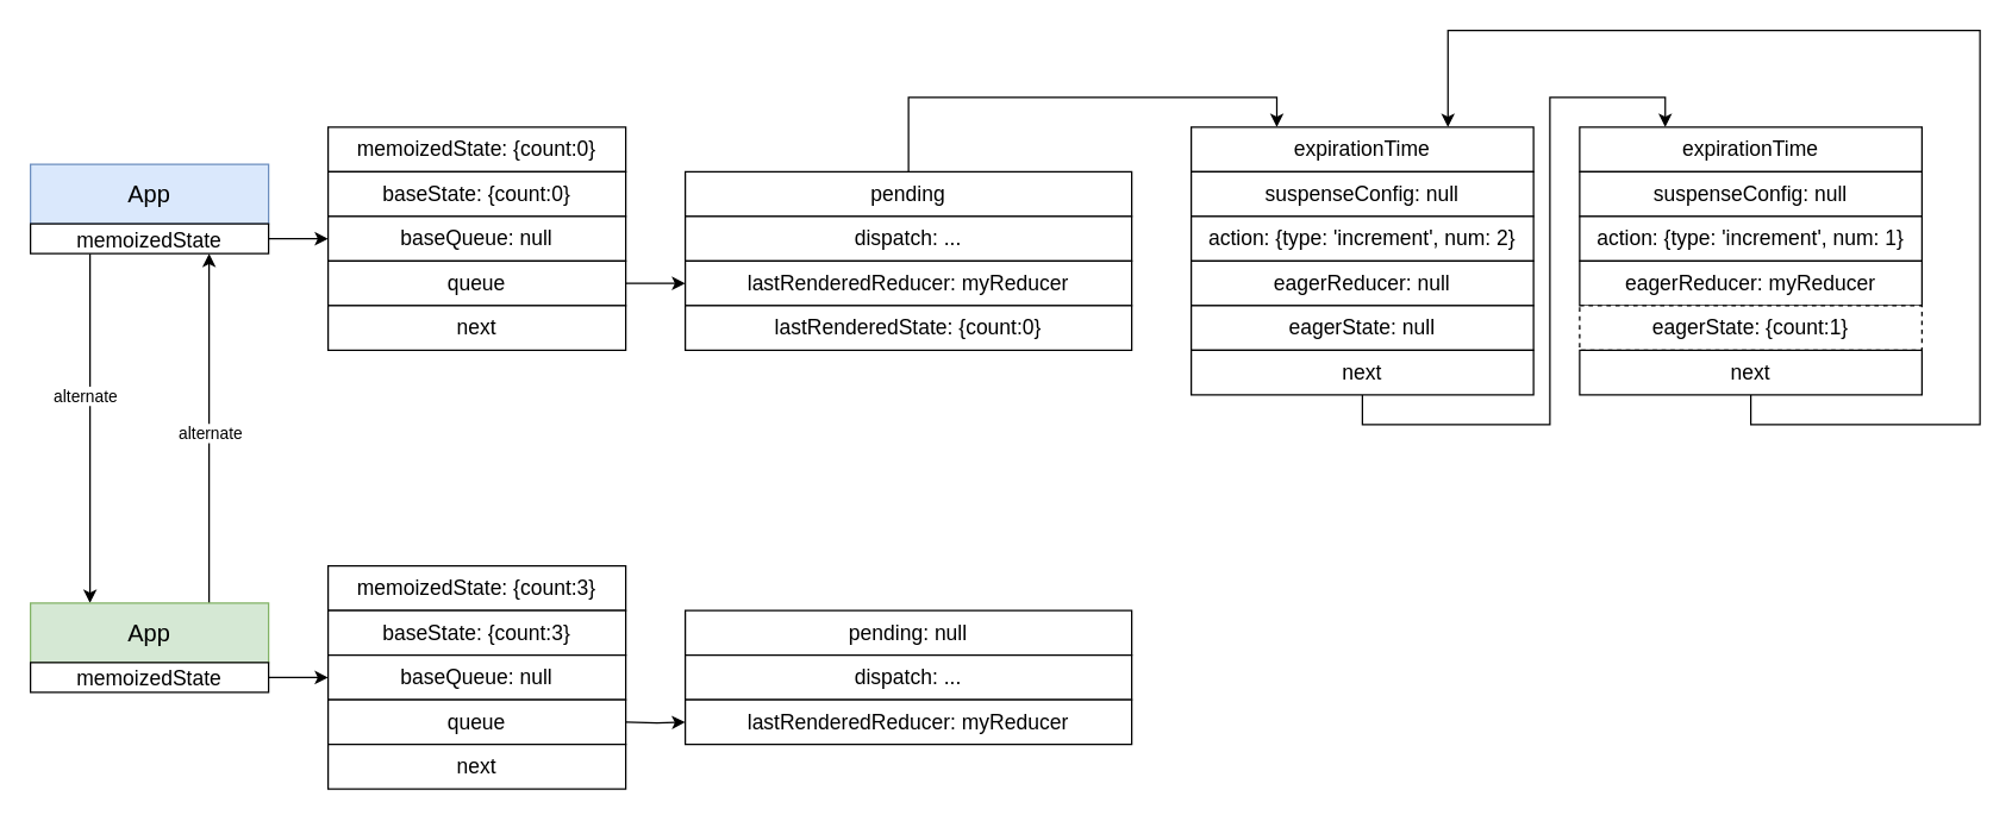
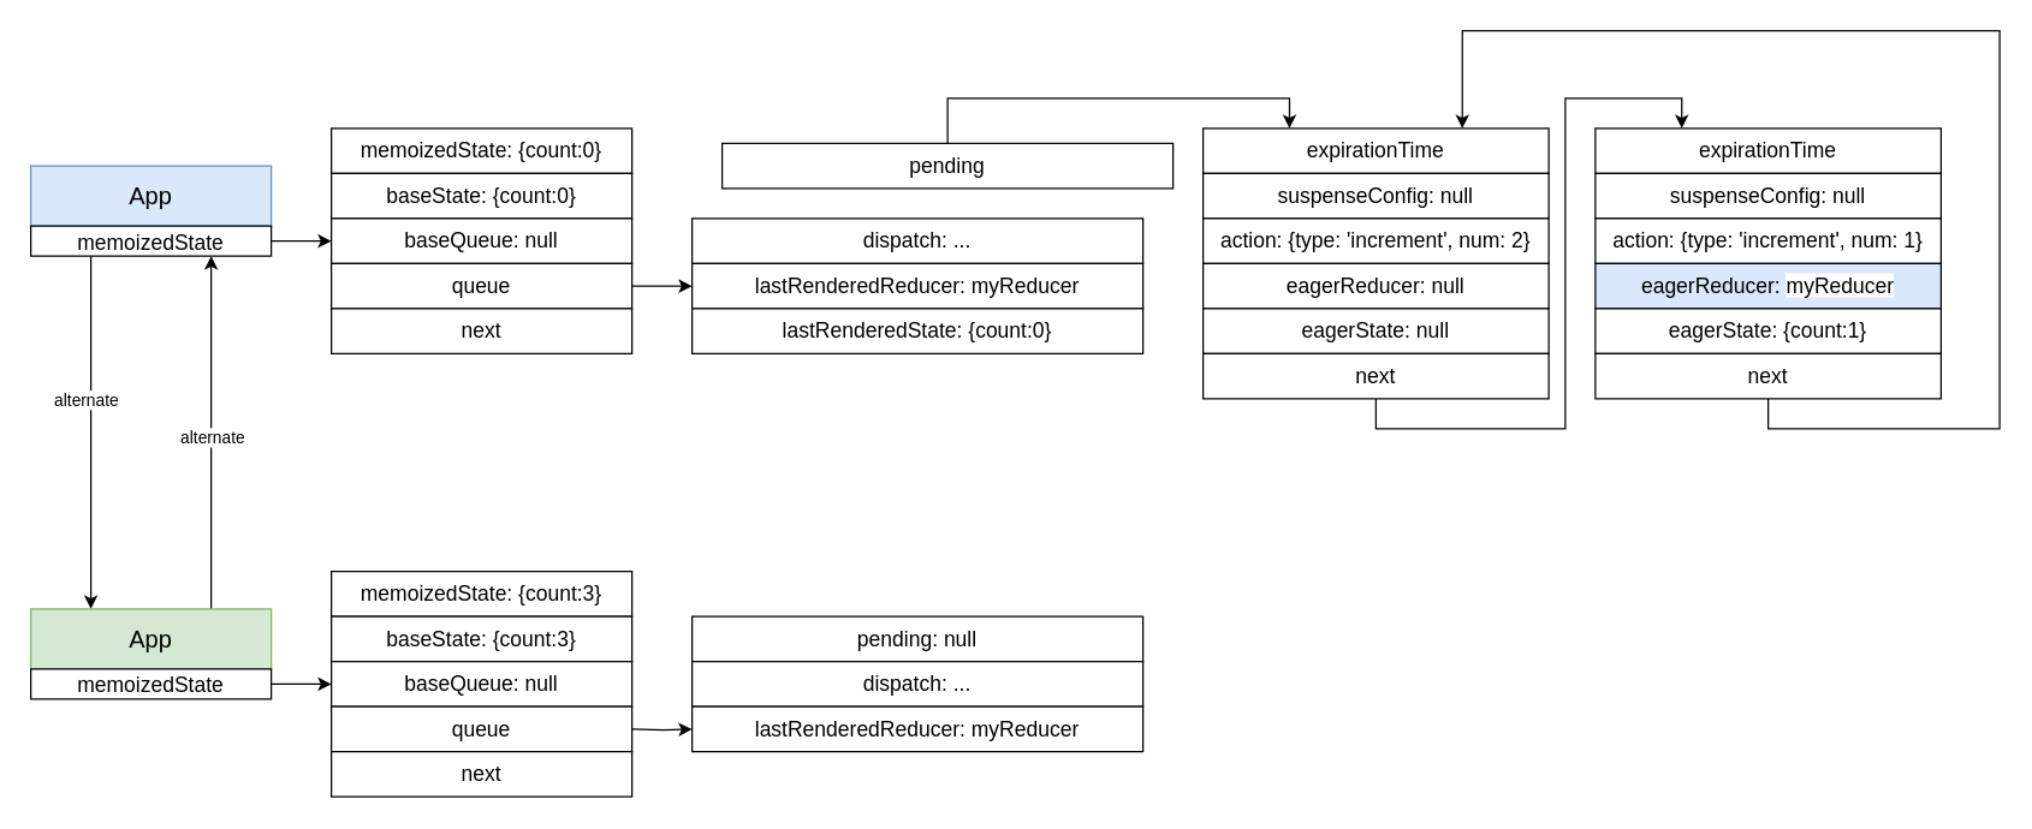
- <mxCell id="14" value="pending" style="rounded=0;whiteSpace=wrap;html=1;fontSize=14;" parent="1" vertex="1"><mxGeometry x="460" y="115" width="300" height="30" as="geometry" /></mxCell>
+ <mxCell id="14" value="pending" style="rounded=0;whiteSpace=wrap;html=1;fontSize=14;" parent="1" vertex="1"><mxGeometry x="480" y="95" width="300" height="30" as="geometry" /></mxCell>
- <mxCell id="28" value="eagerReducer: &lt;span style=&quot;background-color: rgb(255 , 255 , 255)&quot;&gt;myReducer&lt;/span&gt;" style="rounded=0;whiteSpace=wrap;html=1;fontSize=14;" parent="1" vertex="1"><mxGeometry x="1061" y="175" width="230" height="30" as="geometry" /></mxCell>
+ <mxCell id="28" value="eagerReducer: &lt;span style=&quot;background-color: rgb(255 , 255 , 255)&quot;&gt;myReducer&lt;/span&gt;" style="rounded=0;whiteSpace=wrap;html=1;fontSize=14;fillColor=#dae8fc;" parent="1" vertex="1"><mxGeometry x="1061" y="175" width="230" height="30" as="geometry" /></mxCell>
- <mxCell id="29" value="&lt;span style=&quot;font-family: &amp;#34;helvetica&amp;#34;&quot;&gt;eagerState: {count:1}&lt;/span&gt;" style="rounded=0;whiteSpace=wrap;html=1;fontSize=14;dashed=1;" parent="1" vertex="1"><mxGeometry x="1061" y="205" width="230" height="30" as="geometry" /></mxCell>
+ <mxCell id="29" value="&lt;span style=&quot;font-family: &amp;#34;helvetica&amp;#34;&quot;&gt;eagerState: {count:1}&lt;/span&gt;" style="rounded=0;whiteSpace=wrap;html=1;fontSize=14;" parent="1" vertex="1"><mxGeometry x="1061" y="205" width="230" height="30" as="geometry" /></mxCell>
